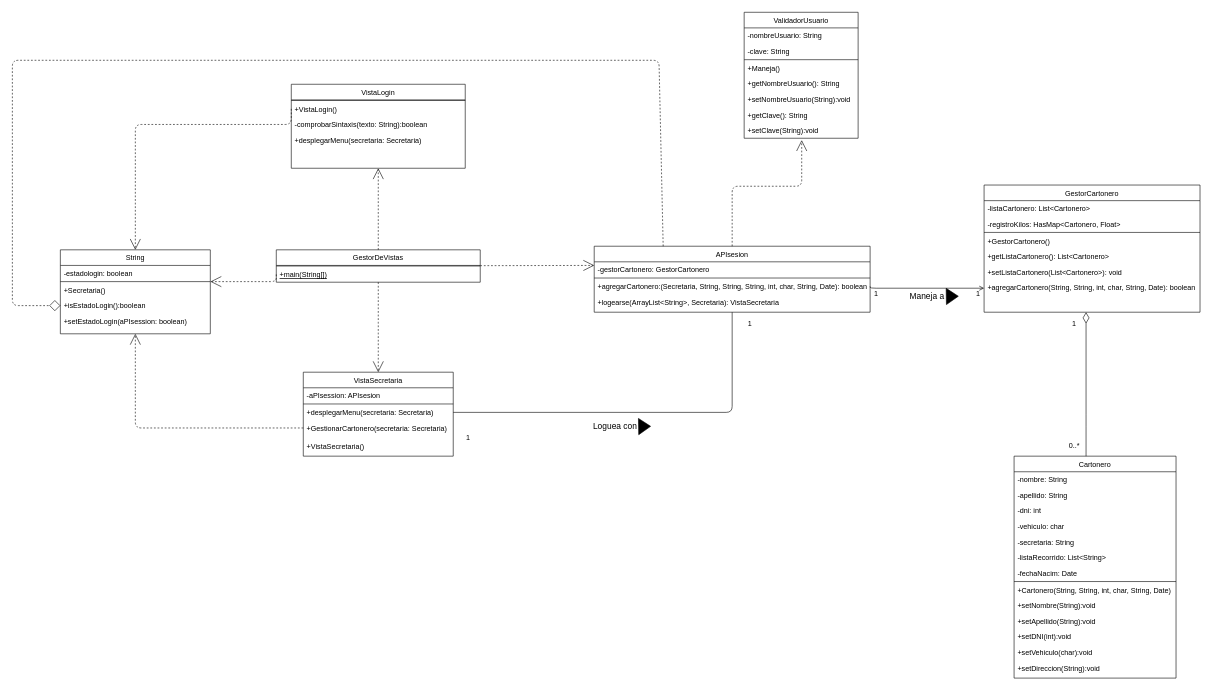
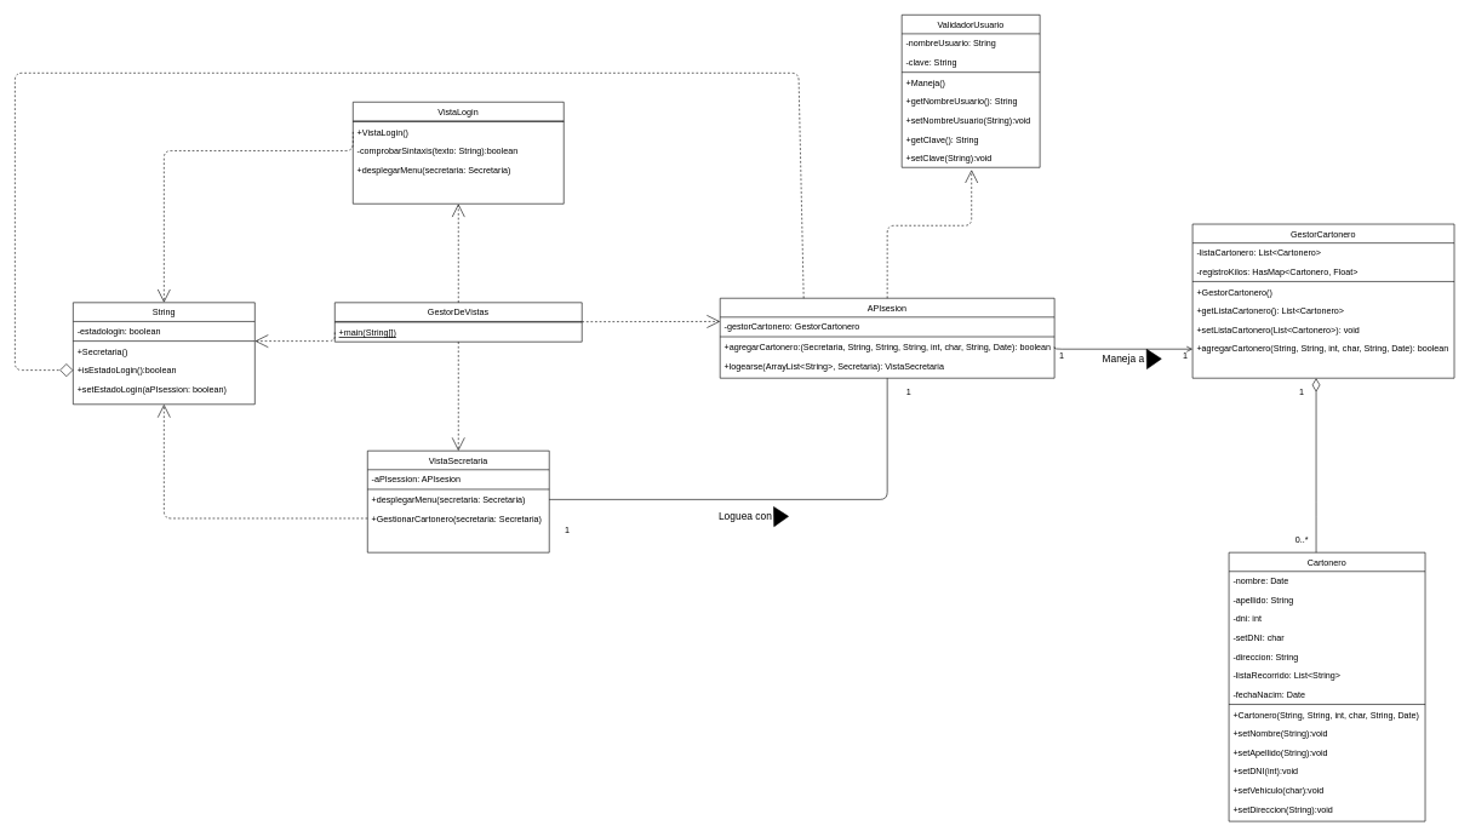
- <mxCell id="64" value="+VistaSecretaria()" style="text;align=left;verticalAlign=top;spacingLeft=4;spacingRight=4;overflow=hidden;rotatable=0;points=[[0,0.5],[1,0.5]];portConstraint=eastwest;rounded=0;shadow=0;html=0;fontStyle=0" parent="1" vertex="1"><mxGeometry x="505" y="730" width="250" height="26" as="geometry" /></mxCell>
- <mxCell id="17" value="-nombre: String" style="text;align=left;verticalAlign=top;spacingLeft=4;spacingRight=4;overflow=hidden;rotatable=0;points=[[0,0.5],[1,0.5]];portConstraint=eastwest;fontStyle=0" parent="16" vertex="1"><mxGeometry y="26" width="270" height="26" as="geometry" /></mxCell>
+ <mxCell id="17" value="-nombre: Date" style="text;align=left;verticalAlign=top;spacingLeft=4;spacingRight=4;overflow=hidden;rotatable=0;points=[[0,0.5],[1,0.5]];portConstraint=eastwest;fontStyle=0" parent="16" vertex="1"><mxGeometry y="26" width="270" height="26" as="geometry" /></mxCell>
- <mxCell id="20" value="-vehiculo: char" style="text;align=left;verticalAlign=top;spacingLeft=4;spacingRight=4;overflow=hidden;rotatable=0;points=[[0,0.5],[1,0.5]];portConstraint=eastwest;fontStyle=0" parent="16" vertex="1"><mxGeometry y="104" width="270" height="26" as="geometry" /></mxCell>
+ <mxCell id="20" value="-setDNI: char" style="text;align=left;verticalAlign=top;spacingLeft=4;spacingRight=4;overflow=hidden;rotatable=0;points=[[0,0.5],[1,0.5]];portConstraint=eastwest;fontStyle=0" parent="16" vertex="1"><mxGeometry y="104" width="270" height="26" as="geometry" /></mxCell>
- <mxCell id="21" value="-secretaria: String" style="text;align=left;verticalAlign=top;spacingLeft=4;spacingRight=4;overflow=hidden;rotatable=0;points=[[0,0.5],[1,0.5]];portConstraint=eastwest;fontStyle=0" parent="16" vertex="1"><mxGeometry y="130" width="270" height="26" as="geometry" /></mxCell>
+ <mxCell id="21" value="-direccion: String" style="text;align=left;verticalAlign=top;spacingLeft=4;spacingRight=4;overflow=hidden;rotatable=0;points=[[0,0.5],[1,0.5]];portConstraint=eastwest;fontStyle=0" parent="16" vertex="1"><mxGeometry y="130" width="270" height="26" as="geometry" /></mxCell>
